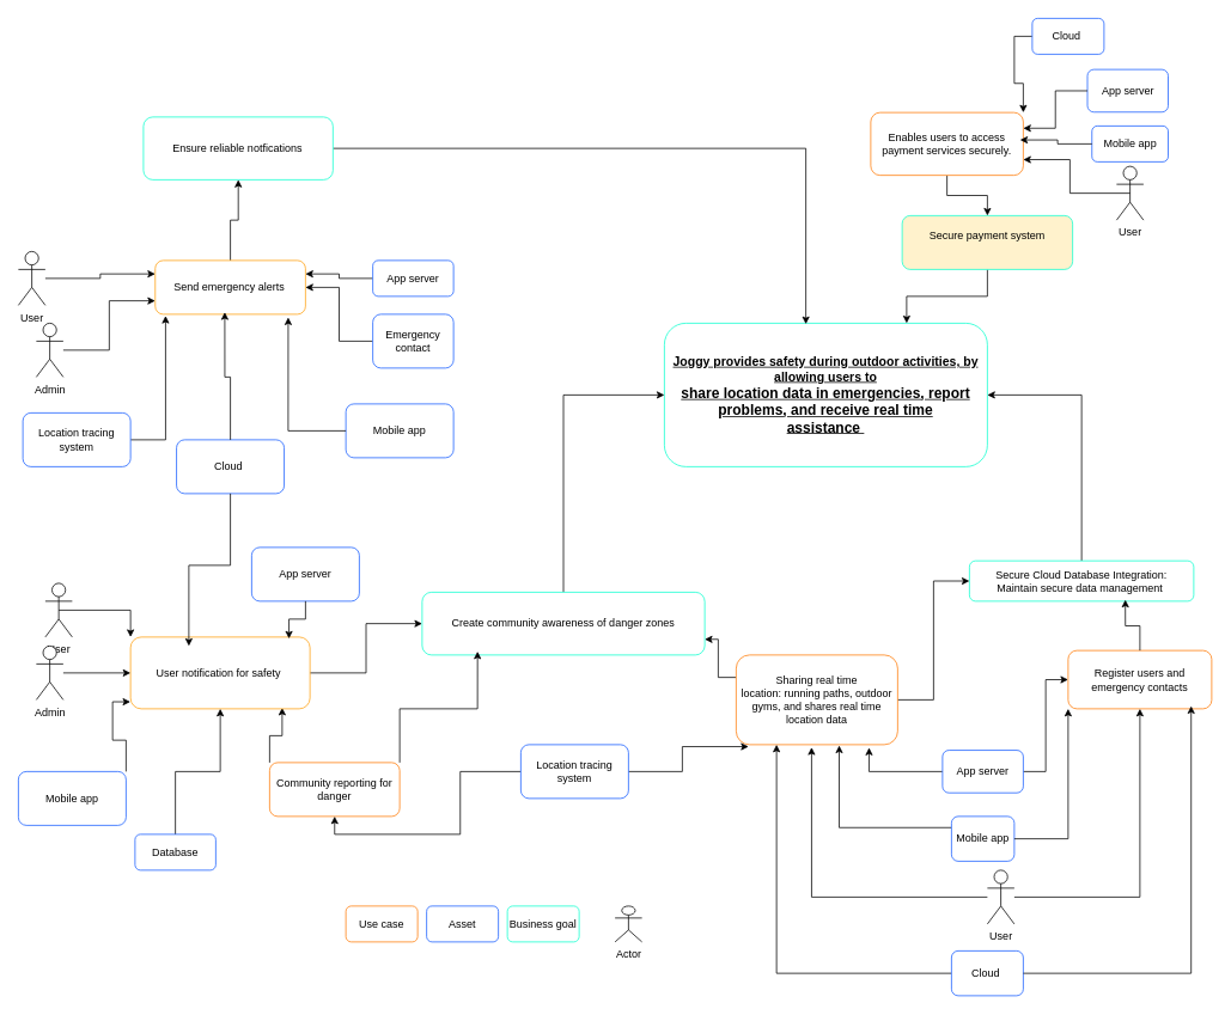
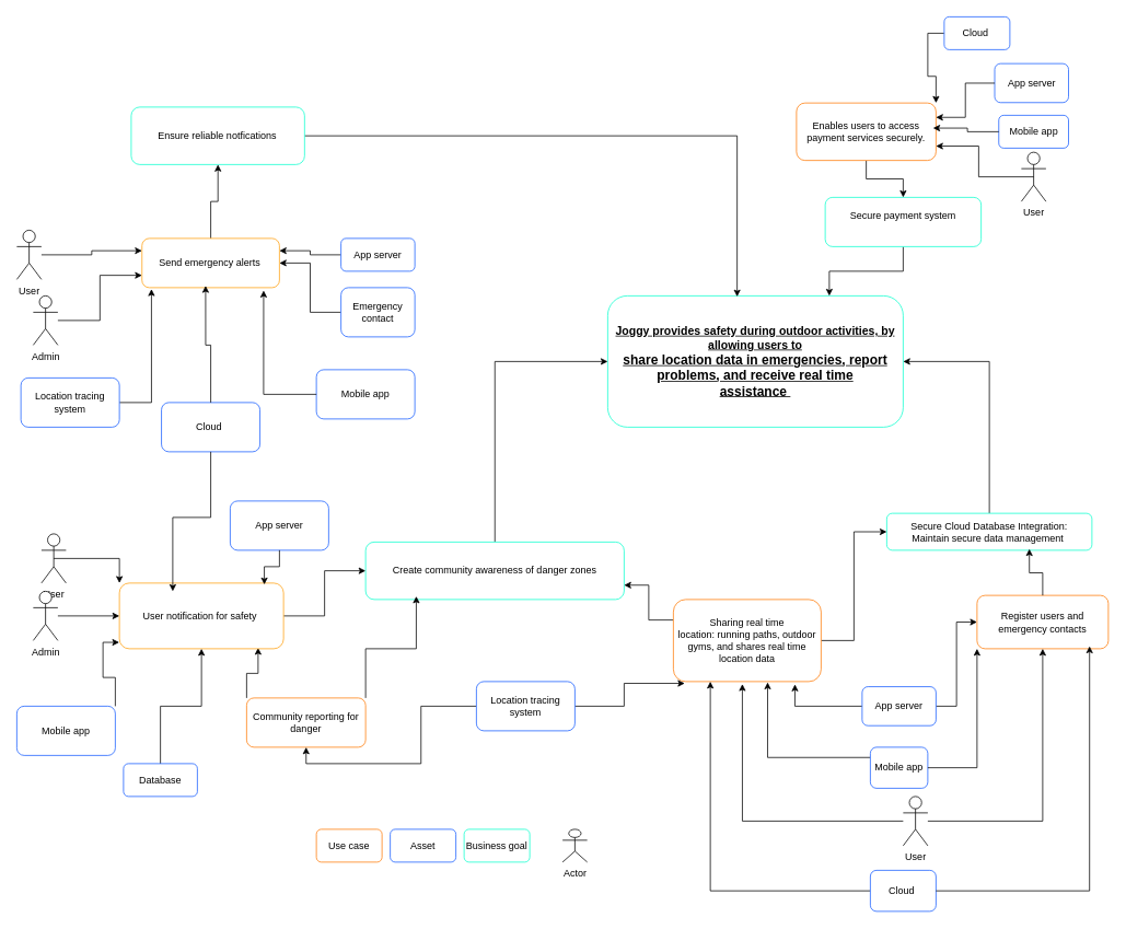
- <mxCell id="66" value="Secure payment system&lt;div&gt;&lt;br/&gt;&lt;/div&gt;" style="rounded=1;whiteSpace=wrap;html=1;strokeColor=#0FFFCF;fillColor=#fff2cc;" vertex="1" parent="1"><mxGeometry x="1005" y="240" width="190" height="60" as="geometry" /></mxCell>
+ <mxCell id="66" value="Secure payment system&lt;div&gt;&lt;br/&gt;&lt;/div&gt;" style="rounded=1;whiteSpace=wrap;html=1;strokeColor=#0FFFCF;" vertex="1" parent="1"><mxGeometry x="1005" y="240" width="190" height="60" as="geometry" /></mxCell>
- <mxCell id="4" value="Create community awareness of danger zones" style="rounded=1;whiteSpace=wrap;html=1;strokeColor=#0FFFCF;" vertex="1" parent="1"><mxGeometry x="470" y="660" width="315" height="70" as="geometry" /></mxCell>
+ <mxCell id="4" value="Create community awareness of danger zones" style="rounded=1;whiteSpace=wrap;html=1;strokeColor=#0FFFCF;" vertex="1" parent="1"><mxGeometry x="445" y="660" width="315" height="70" as="geometry" /></mxCell>
